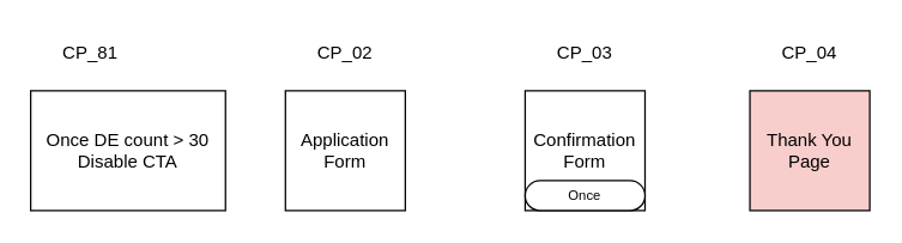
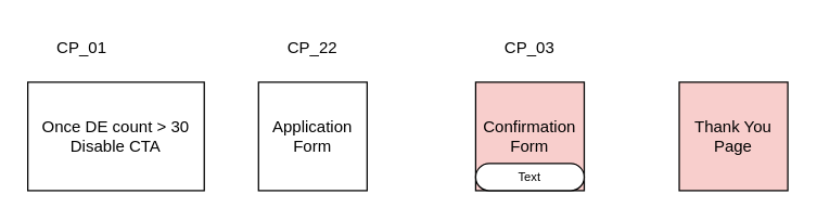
- <mxCell id="3" value="CP_81" style="text;html=1;strokeColor=none;fillColor=none;align=center;verticalAlign=middle;whiteSpace=wrap;rounded=0;" vertex="1" parent="1"><mxGeometry x="30" y="20" width="60" height="30" as="geometry" /></mxCell>
+ <mxCell id="3" value="CP_01" style="text;html=1;strokeColor=none;fillColor=none;align=center;verticalAlign=middle;whiteSpace=wrap;rounded=0;" vertex="1" parent="1"><mxGeometry x="30" y="20" width="60" height="30" as="geometry" /></mxCell>
- <mxCell id="5" value="CP_02" style="text;html=1;strokeColor=none;fillColor=none;align=center;verticalAlign=middle;whiteSpace=wrap;rounded=0;" vertex="1" parent="1"><mxGeometry x="200" y="20" width="60" height="30" as="geometry" /></mxCell>
+ <mxCell id="5" value="CP_22" style="text;html=1;strokeColor=none;fillColor=none;align=center;verticalAlign=middle;whiteSpace=wrap;rounded=0;" vertex="1" parent="1"><mxGeometry x="200" y="20" width="60" height="30" as="geometry" /></mxCell>
- <mxCell id="9" value="CP_04" style="text;html=1;strokeColor=none;fillColor=none;align=center;verticalAlign=middle;whiteSpace=wrap;rounded=0;" vertex="1" parent="1"><mxGeometry x="510" y="20" width="60" height="30" as="geometry" /></mxCell>
- <mxCell id="6" value="Confirmation Form" style="whiteSpace=wrap;html=1;aspect=fixed;" vertex="1" parent="1"><mxGeometry x="350" y="60" width="80" height="80" as="geometry" /></mxCell>
+ <mxCell id="6" value="Confirmation Form" style="whiteSpace=wrap;html=1;aspect=fixed;fillColor=#f8cecc;" vertex="1" parent="1"><mxGeometry x="350" y="60" width="80" height="80" as="geometry" /></mxCell>
- <mxCell id="11" value="Once" style="text;html=1;strokeColor=none;fillColor=none;align=center;verticalAlign=middle;whiteSpace=wrap;rounded=0;fontSize=9;" vertex="1" parent="1"><mxGeometry x="360" y="120" width="60" height="20" as="geometry" /></mxCell>
+ <mxCell id="11" value="Text" style="text;html=1;strokeColor=none;fillColor=none;align=center;verticalAlign=middle;whiteSpace=wrap;rounded=0;fontSize=9;" vertex="1" parent="1"><mxGeometry x="360" y="120" width="60" height="20" as="geometry" /></mxCell>
